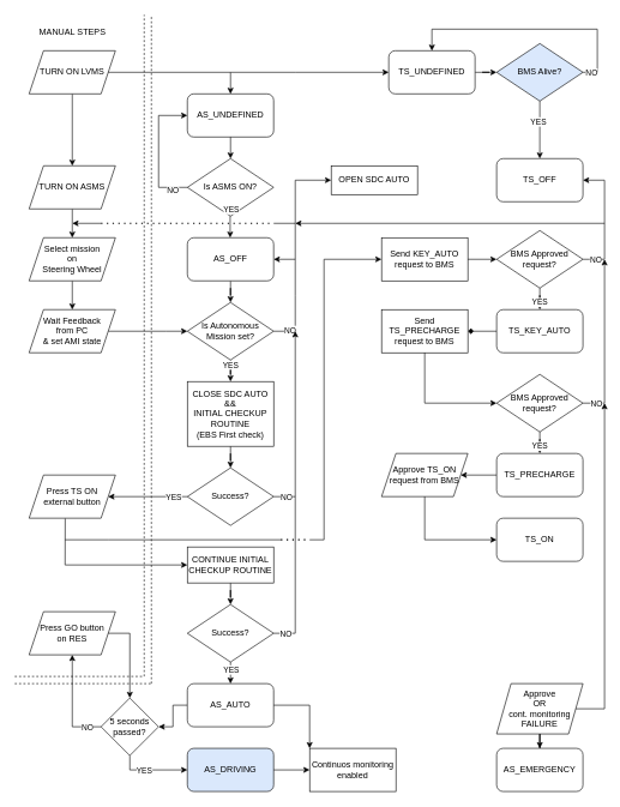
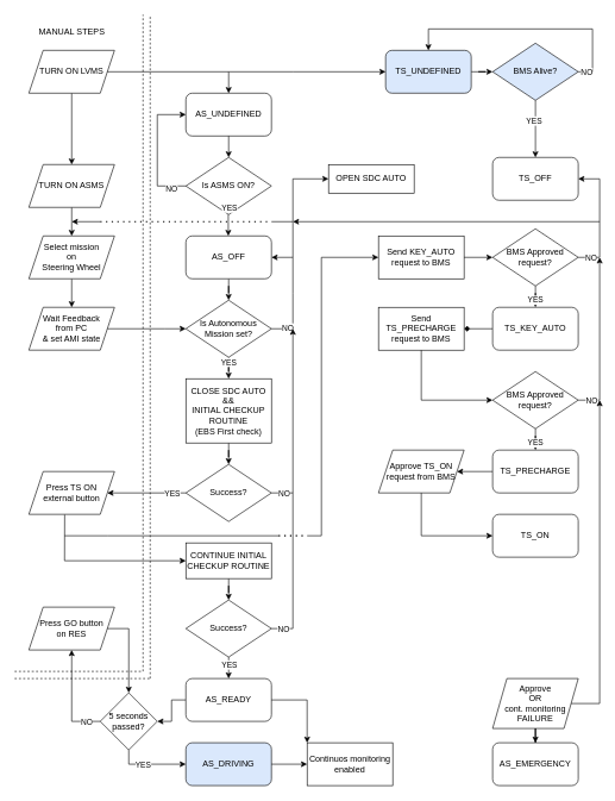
- <mxCell id="4" value="TS_UNDEFINED" style="rounded=1;whiteSpace=wrap;html=1;" vertex="1" parent="1"><mxGeometry x="540" y="70" width="120" height="60" as="geometry" /></mxCell>
+ <mxCell id="4" value="TS_UNDEFINED" style="rounded=1;whiteSpace=wrap;html=1;fillColor=#dae8fc;" vertex="1" parent="1"><mxGeometry x="540" y="70" width="120" height="60" as="geometry" /></mxCell>
- <mxCell id="50" value="AS_AUTO" style="rounded=1;whiteSpace=wrap;html=1;" vertex="1" parent="1"><mxGeometry x="260" y="950" width="120" height="60" as="geometry" /></mxCell>
+ <mxCell id="50" value="AS_READY" style="rounded=1;whiteSpace=wrap;html=1;" vertex="1" parent="1"><mxGeometry x="260" y="950" width="120" height="60" as="geometry" /></mxCell>
